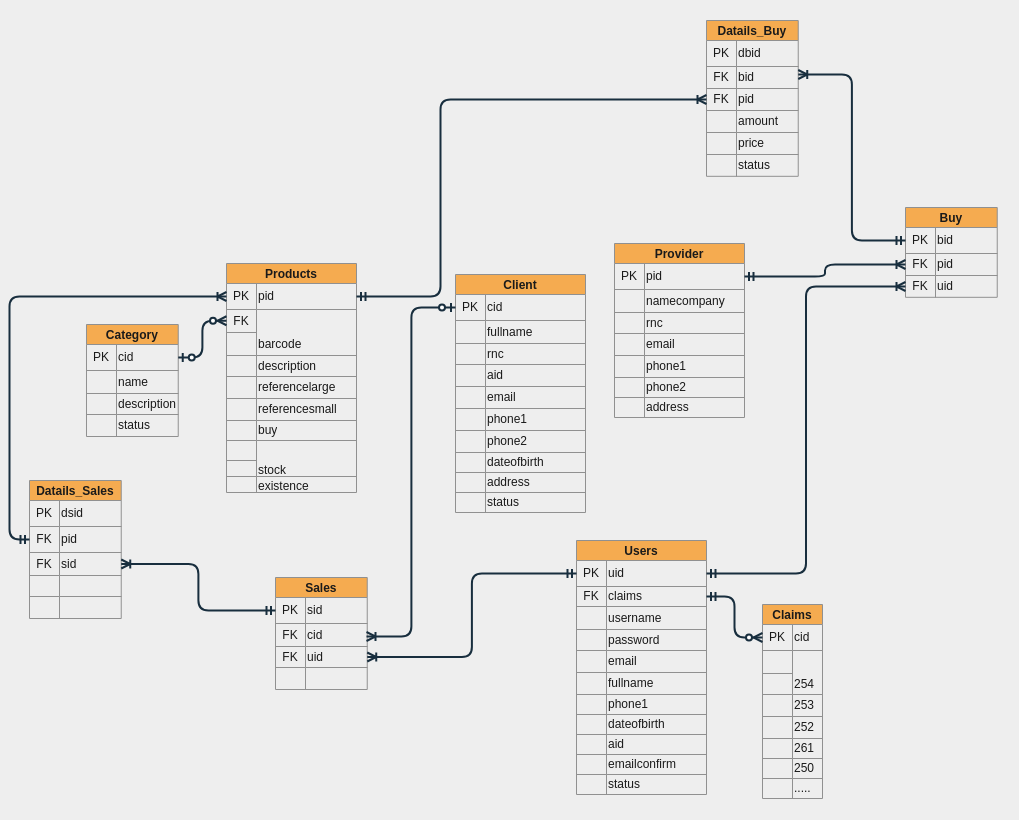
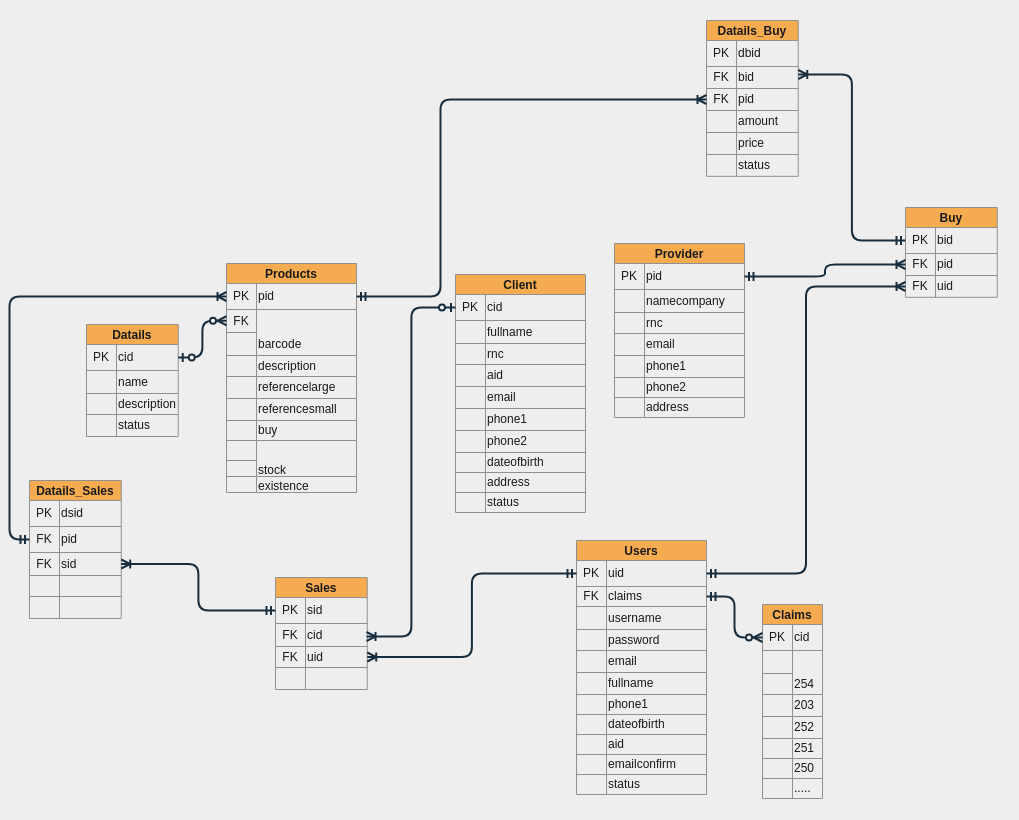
- <mxCell id="155" value="Category" style="shape=table;startSize=20;container=1;collapsible=0;childLayout=tableLayout;fontStyle=1;align=center;flipH=1;fillColor=#F5AB50;strokeColor=#909090;fontColor=#1A1A1A;" parent="1" vertex="1"><mxGeometry x="77" y="324" width="91.737" height="112" as="geometry" /></mxCell>
+ <mxCell id="155" value="Datails" style="shape=table;startSize=20;container=1;collapsible=0;childLayout=tableLayout;fontStyle=1;align=center;flipH=1;fillColor=#F5AB50;strokeColor=#909090;fontColor=#1A1A1A;" parent="1" vertex="1"><mxGeometry x="77" y="324" width="91.737" height="112" as="geometry" /></mxCell>
- <mxCell id="98" value="253" style="shape=partialRectangle;html=1;whiteSpace=wrap;connectable=0;fillColor=none;top=0;left=0;bottom=0;right=0;overflow=hidden;align=left;strokeColor=#909090;fontColor=#1A1A1A;" parent="96" vertex="1"><mxGeometry x="30" width="30" height="22" as="geometry" /></mxCell>
+ <mxCell id="98" value="203" style="shape=partialRectangle;html=1;whiteSpace=wrap;connectable=0;fillColor=none;top=0;left=0;bottom=0;right=0;overflow=hidden;align=left;strokeColor=#909090;fontColor=#1A1A1A;" parent="96" vertex="1"><mxGeometry x="30" width="30" height="22" as="geometry" /></mxCell>
- <mxCell id="104" value="261" style="shape=partialRectangle;html=1;whiteSpace=wrap;connectable=0;fillColor=none;top=0;left=0;bottom=0;right=0;overflow=hidden;align=left;strokeColor=#909090;fontColor=#1A1A1A;" parent="102" vertex="1"><mxGeometry x="30" width="30" height="20" as="geometry" /></mxCell>
+ <mxCell id="104" value="251" style="shape=partialRectangle;html=1;whiteSpace=wrap;connectable=0;fillColor=none;top=0;left=0;bottom=0;right=0;overflow=hidden;align=left;strokeColor=#909090;fontColor=#1A1A1A;" parent="102" vertex="1"><mxGeometry x="30" width="30" height="20" as="geometry" /></mxCell>
